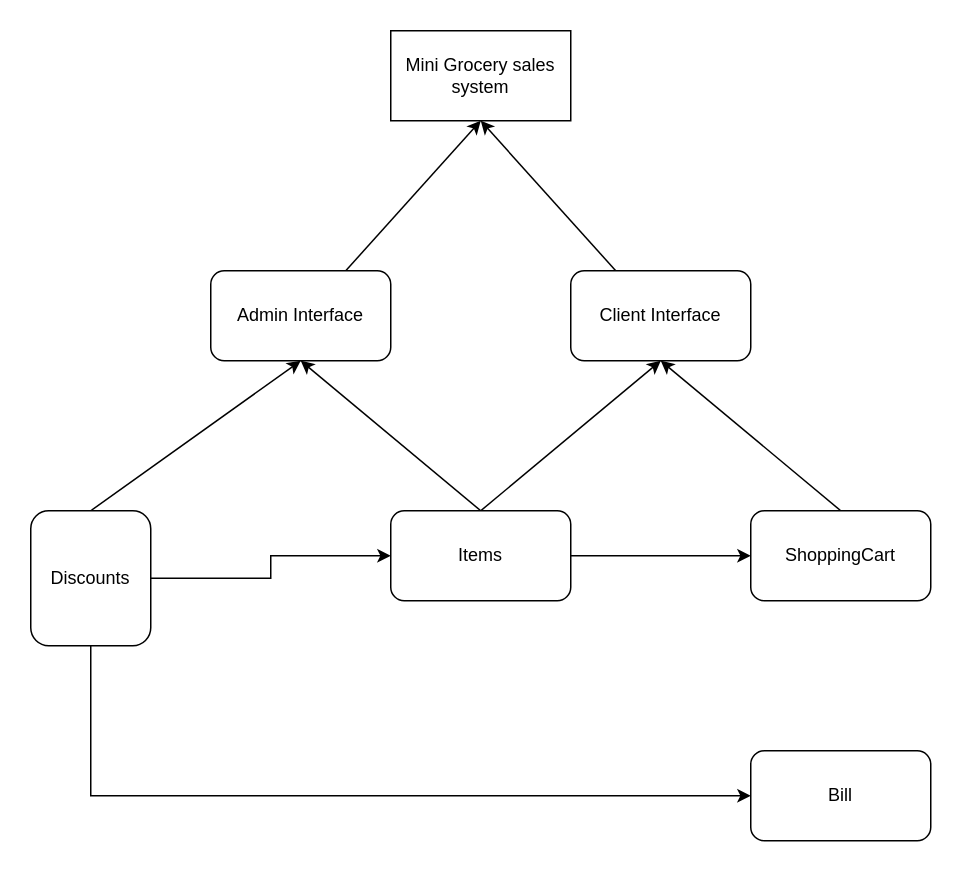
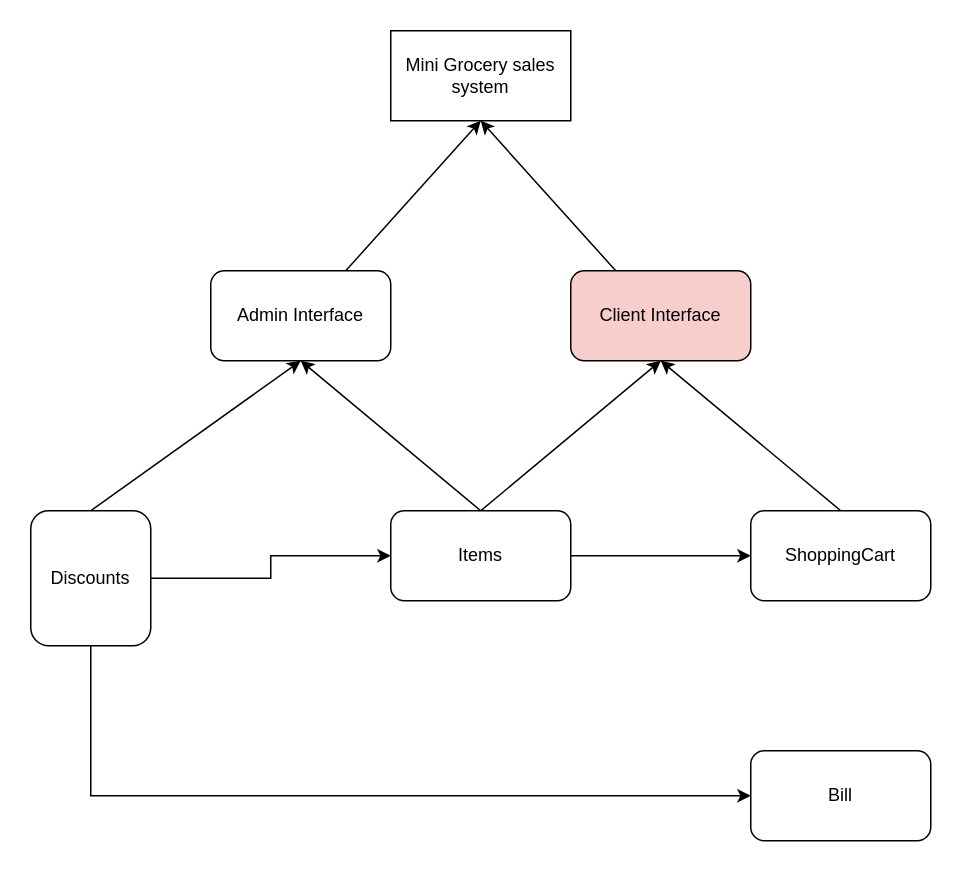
- <mxCell id="5" value="Client Interface" style="rounded=1;whiteSpace=wrap;html=1;" parent="1" vertex="1"><mxGeometry x="380" y="180" width="120" height="60" as="geometry" /></mxCell>
+ <mxCell id="5" value="Client Interface" style="rounded=1;whiteSpace=wrap;html=1;fillColor=#f8cecc;" parent="1" vertex="1"><mxGeometry x="380" y="180" width="120" height="60" as="geometry" /></mxCell>
